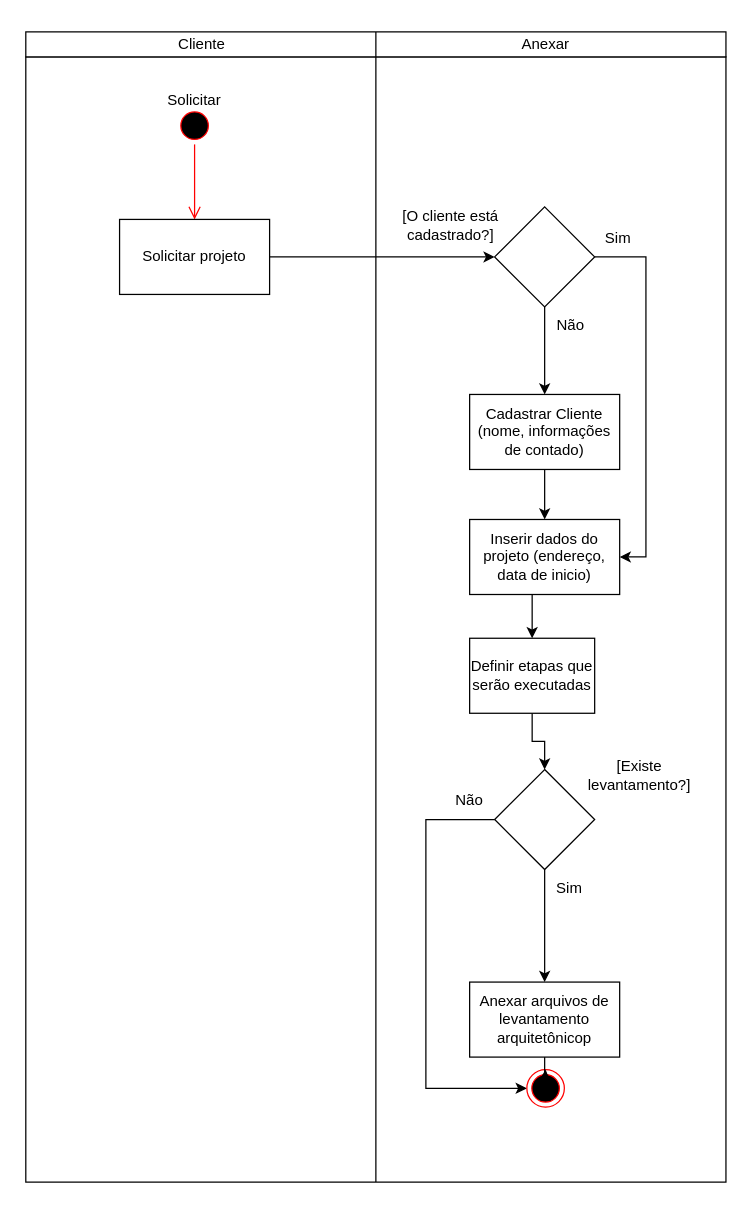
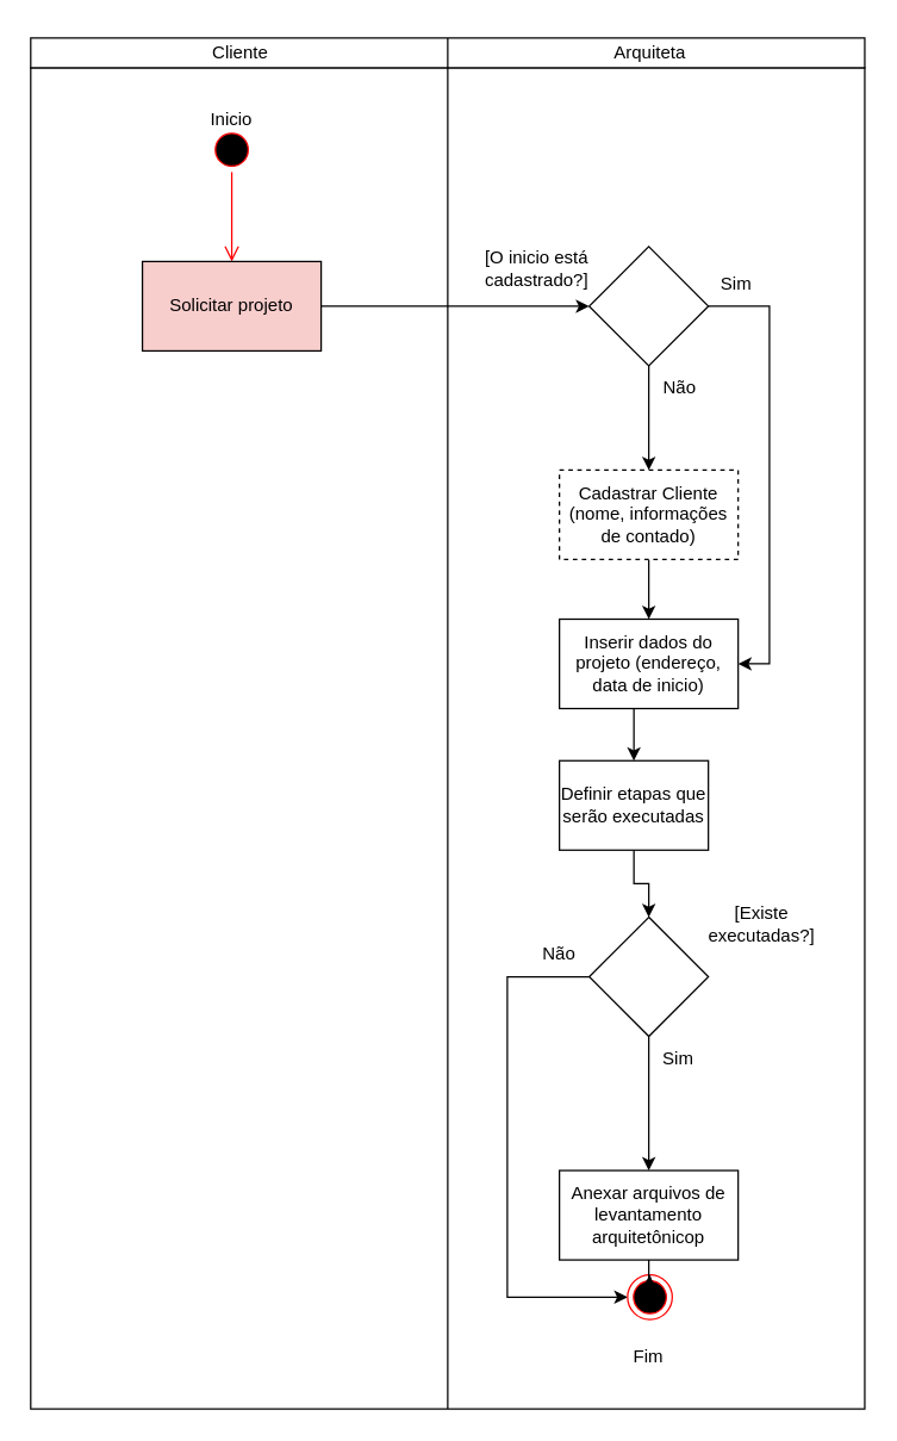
- <mxCell id="31" value="Anexar" style="text;html=1;strokeColor=none;fillColor=none;align=center;verticalAlign=middle;whiteSpace=wrap;rounded=0;" parent="1" vertex="1"><mxGeometry x="406.25" y="20" width="60" height="30" as="geometry" /></mxCell>
+ <mxCell id="31" value="Arquiteta" style="text;html=1;strokeColor=none;fillColor=none;align=center;verticalAlign=middle;whiteSpace=wrap;rounded=0;" parent="1" vertex="1"><mxGeometry x="406.25" y="20" width="60" height="30" as="geometry" /></mxCell>
- <mxCell id="28" value="Solicitar" style="text;html=1;strokeColor=none;fillColor=none;align=center;verticalAlign=middle;whiteSpace=wrap;rounded=0;" parent="1" vertex="1"><mxGeometry x="115" y="65" width="80" height="30" as="geometry" /></mxCell>
+ <mxCell id="28" value="Inicio" style="text;html=1;strokeColor=none;fillColor=none;align=center;verticalAlign=middle;whiteSpace=wrap;rounded=0;" parent="1" vertex="1"><mxGeometry x="115" y="65" width="80" height="30" as="geometry" /></mxCell>
- <mxCell id="11" value="[O cliente está cadastrado?]" style="text;html=1;strokeColor=none;fillColor=none;align=center;verticalAlign=middle;whiteSpace=wrap;rounded=0;" parent="1" vertex="1"><mxGeometry x="320" y="165" width="80" height="30" as="geometry" /></mxCell>
+ <mxCell id="11" value="[O inicio está cadastrado?]" style="text;html=1;strokeColor=none;fillColor=none;align=center;verticalAlign=middle;whiteSpace=wrap;rounded=0;" parent="1" vertex="1"><mxGeometry x="320" y="165" width="80" height="30" as="geometry" /></mxCell>
- <mxCell id="7" value="Solicitar projeto" style="rounded=0;whiteSpace=wrap;html=1;" parent="1" vertex="1"><mxGeometry x="95" y="175" width="120" height="60" as="geometry" /></mxCell>
+ <mxCell id="7" value="Solicitar projeto" style="rounded=0;whiteSpace=wrap;html=1;fillColor=#f8cecc;" parent="1" vertex="1"><mxGeometry x="95" y="175" width="120" height="60" as="geometry" /></mxCell>
- <mxCell id="13" value="Cadastrar Cliente (nome, informações de contado)" style="rounded=0;whiteSpace=wrap;html=1;" parent="1" vertex="1"><mxGeometry x="375" y="315" width="120" height="60" as="geometry" /></mxCell>
+ <mxCell id="13" value="Cadastrar Cliente (nome, informações de contado)" style="rounded=0;whiteSpace=wrap;html=1;dashed=1;" parent="1" vertex="1"><mxGeometry x="375" y="315" width="120" height="60" as="geometry" /></mxCell>
- <mxCell id="23" value="[Existe levantamento?]" style="text;html=1;strokeColor=none;fillColor=none;align=center;verticalAlign=middle;whiteSpace=wrap;rounded=0;" parent="1" vertex="1"><mxGeometry x="466.25" y="605" width="90" height="30" as="geometry" /></mxCell>
+ <mxCell id="23" value="[Existe executadas?]" style="text;html=1;strokeColor=none;fillColor=none;align=center;verticalAlign=middle;whiteSpace=wrap;rounded=0;" parent="1" vertex="1"><mxGeometry x="466.25" y="605" width="90" height="30" as="geometry" /></mxCell>
+ <mxCell id="27" value="Fim" style="text;html=1;strokeColor=none;fillColor=none;align=center;verticalAlign=middle;whiteSpace=wrap;rounded=0;" parent="1" vertex="1"><mxGeometry x="395" y="895" width="80" height="30" as="geometry" /></mxCell>
